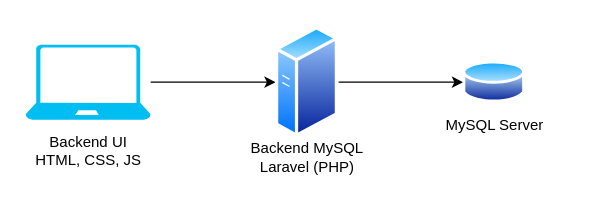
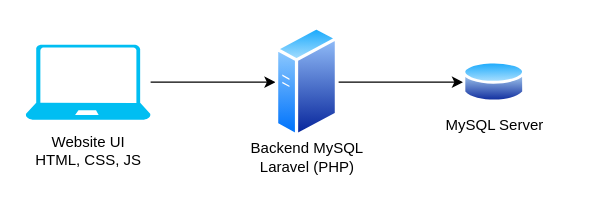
- <mxCell id="4" value="Backend UI&lt;br&gt;HTML, CSS, JS" style="text;html=1;align=center;verticalAlign=middle;resizable=0;points=[];autosize=1;strokeColor=none;fillColor=none;" vertex="1" parent="1"><mxGeometry x="20" y="105" width="100" height="30" as="geometry" /></mxCell>
+ <mxCell id="4" value="Website UI&lt;br&gt;HTML, CSS, JS" style="text;html=1;align=center;verticalAlign=middle;resizable=0;points=[];autosize=1;strokeColor=none;fillColor=none;" vertex="1" parent="1"><mxGeometry x="20" y="105" width="100" height="30" as="geometry" /></mxCell>
